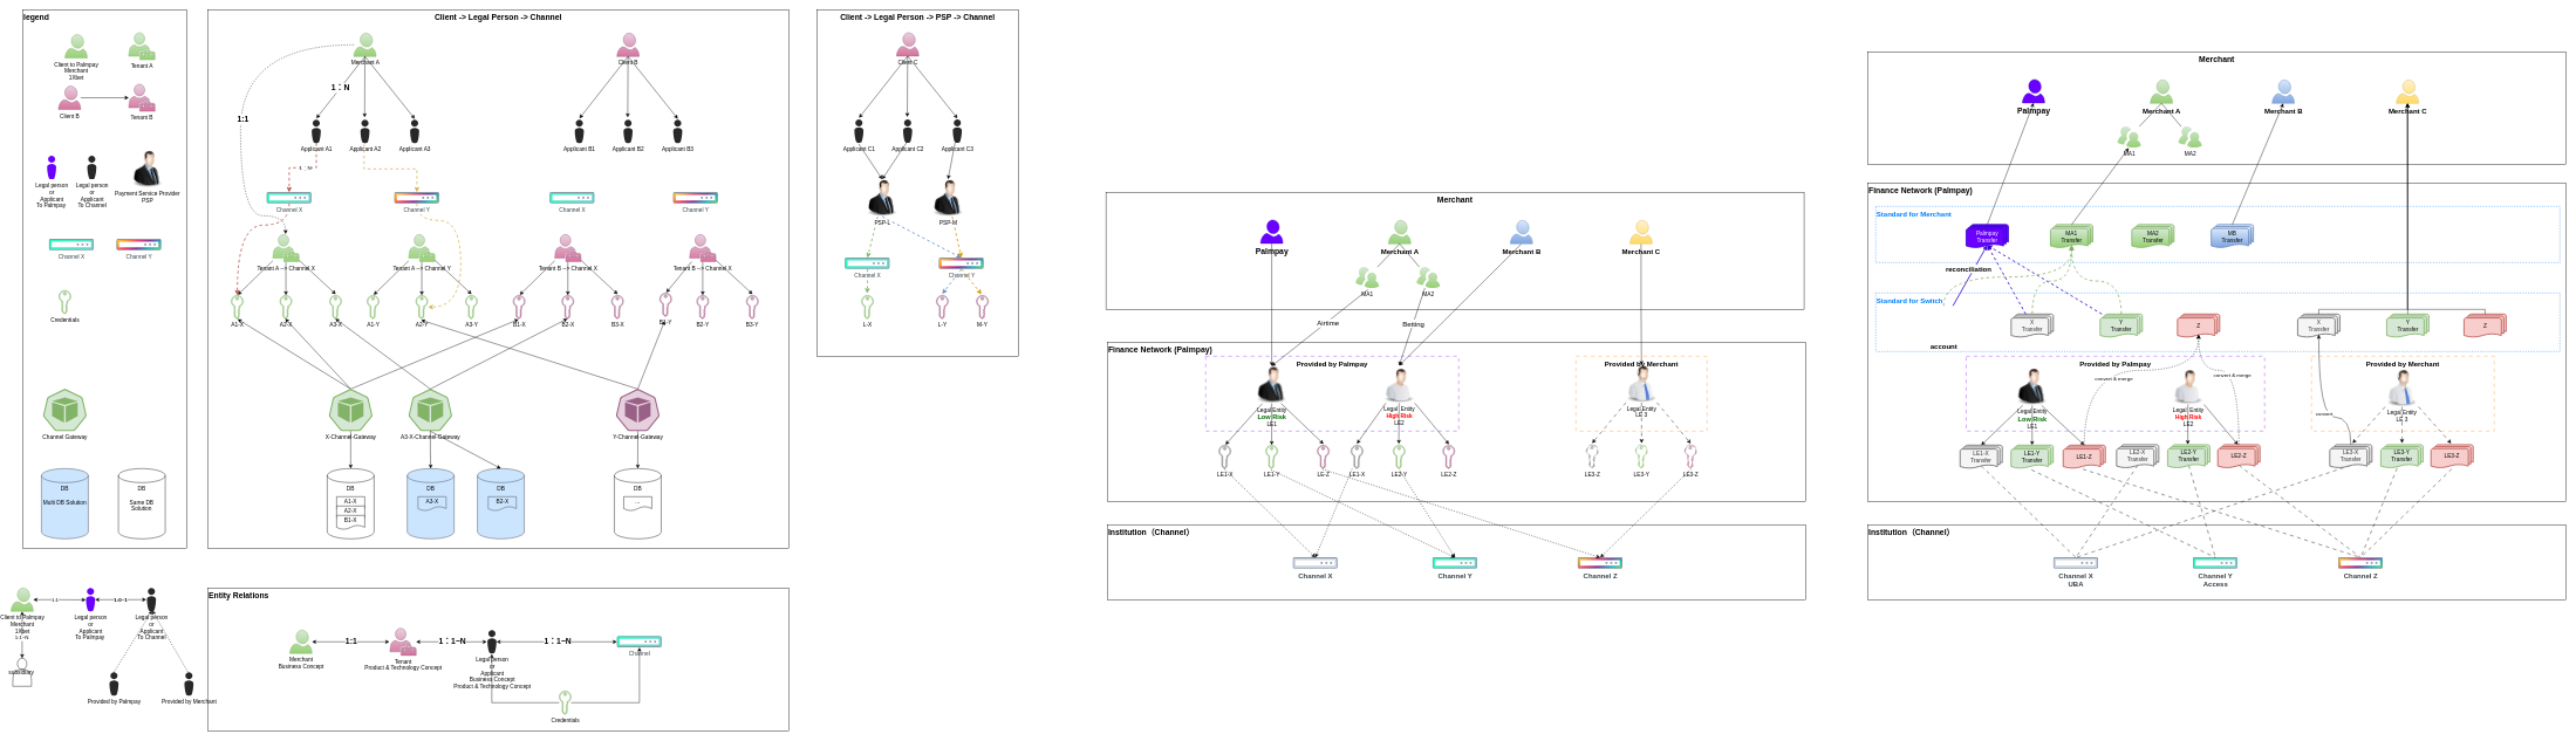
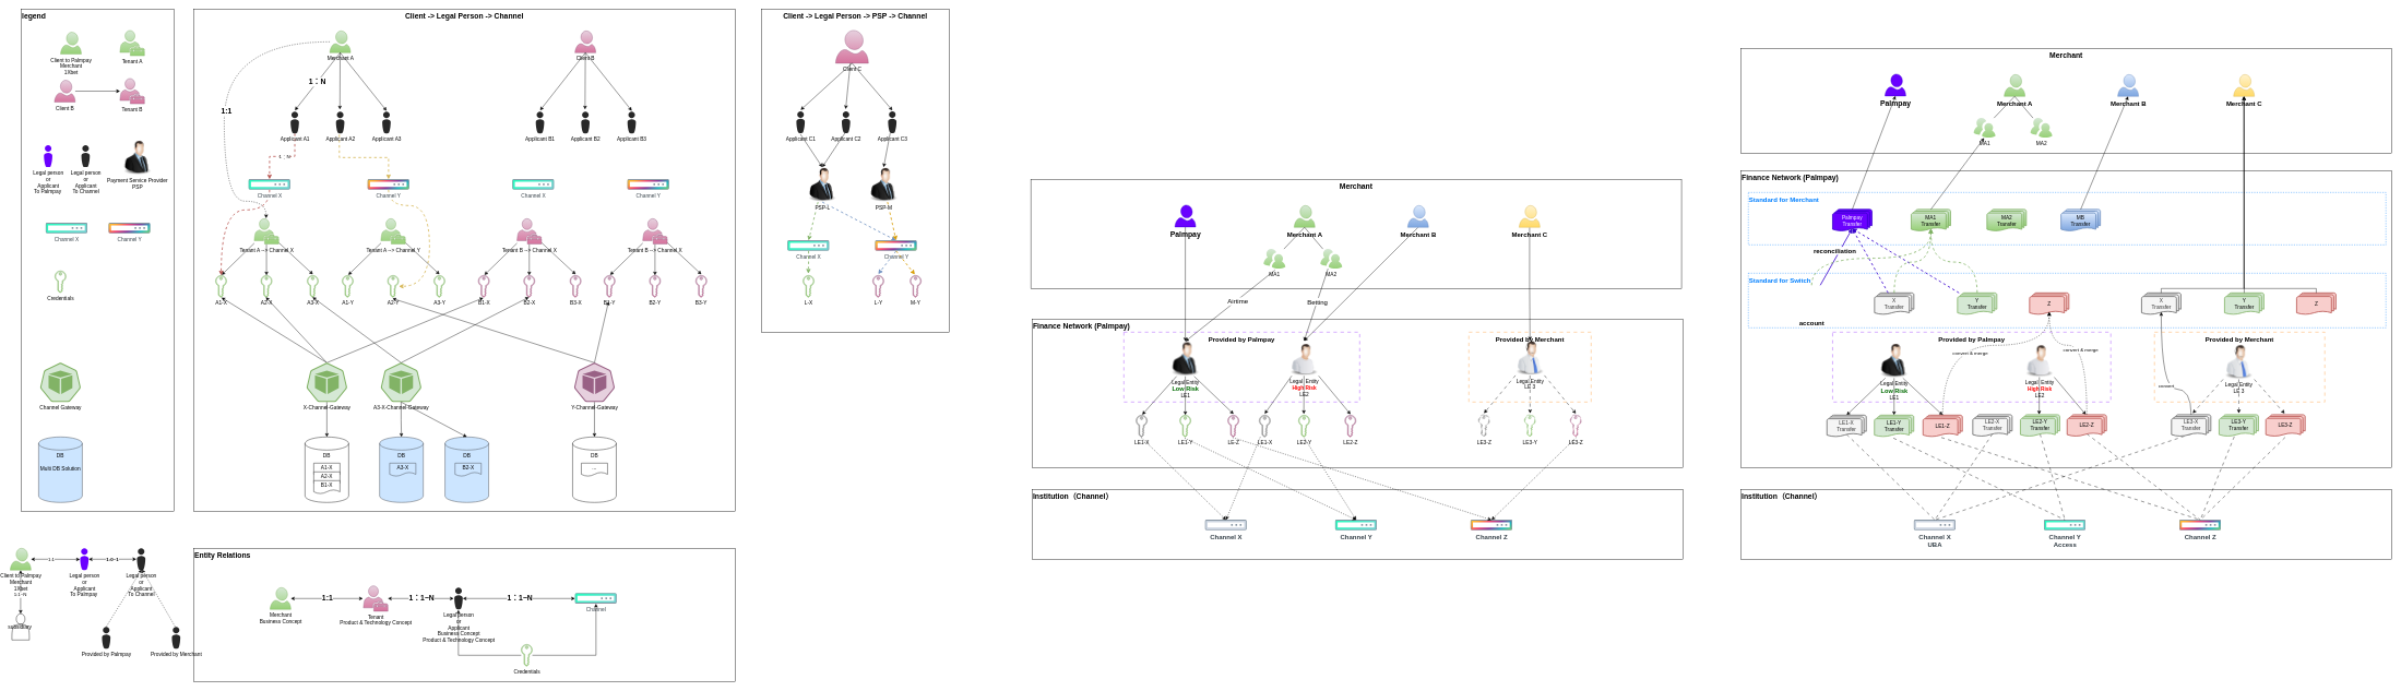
- <mxCell id="102" value="Client C" style="verticalLabelPosition=bottom;html=1;verticalAlign=top;align=center;strokeColor=#996185;fillColor=#e6d0de;shape=mxgraph.azure.user;gradientColor=#d5739d;" vertex="1" parent="1"><mxGeometry x="1910" y="69" width="47.5" height="50" as="geometry" /></mxCell>
+ <mxCell id="102" value="Client C" style="verticalLabelPosition=bottom;html=1;verticalAlign=top;align=center;strokeColor=#996185;fillColor=#e6d0de;shape=mxgraph.azure.user;gradientColor=#d5739d;" vertex="1" parent="1"><mxGeometry x="1910" y="69" width="75" height="75" as="geometry" /></mxCell>
- <mxCell id="50" style="rounded=0;orthogonalLoop=1;jettySize=auto;html=1;" edge="1" parent="1" source="52" target="54"><mxGeometry relative="1" as="geometry" /></mxCell>
- <mxCell id="67" value="B1-Y" style="sketch=0;pointerEvents=1;shadow=0;dashed=0;html=1;strokeColor=#996185;fillColor=#e6d0de;aspect=fixed;labelPosition=center;verticalLabelPosition=bottom;verticalAlign=top;align=center;outlineConnect=0;shape=mxgraph.vvd.tenant_key;gradientColor=#d5739d;" vertex="1" parent="1"><mxGeometry x="1404.63" y="625" width="25.5" height="50" as="geometry" /></mxCell>
+ <mxCell id="67" value="B1-Y" style="sketch=0;pointerEvents=1;shadow=0;dashed=0;html=1;strokeColor=#996185;fillColor=#e6d0de;aspect=fixed;labelPosition=center;verticalLabelPosition=bottom;verticalAlign=top;align=center;outlineConnect=0;shape=mxgraph.vvd.tenant_key;gradientColor=#d5739d;" vertex="1" parent="1"><mxGeometry x="1379.63" y="630" width="25.5" height="50" as="geometry" /></mxCell>
- <mxCell id="95" value="DB&lt;br&gt;&lt;br&gt;Same DB Solution" style="shape=cylinder3;whiteSpace=wrap;html=1;boundedLbl=1;backgroundOutline=1;size=15;verticalAlign=top;" vertex="1" parent="1"><mxGeometry x="249.25" y="1000" width="100" height="150" as="geometry" /></mxCell>
